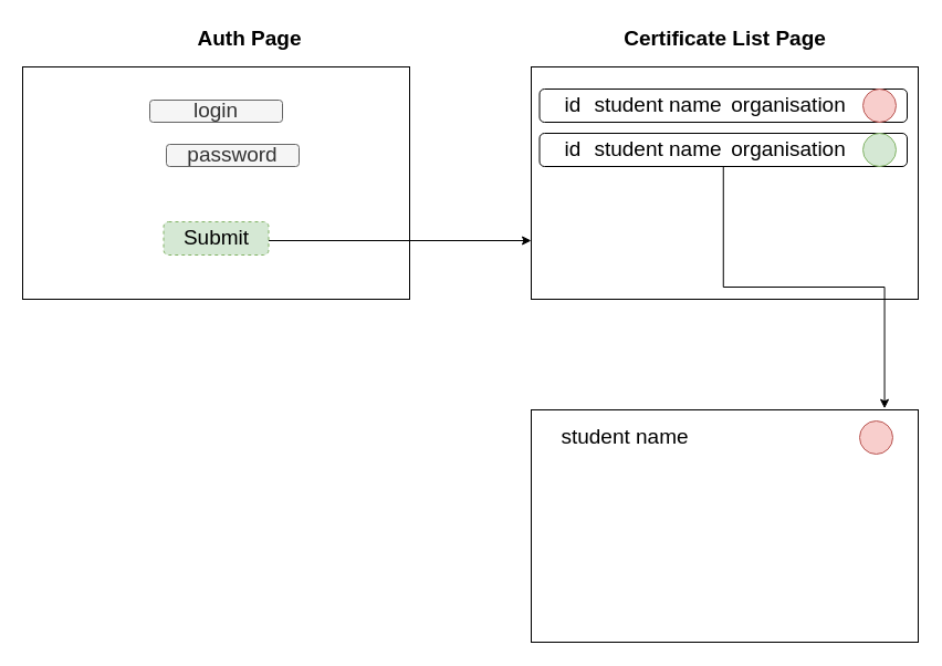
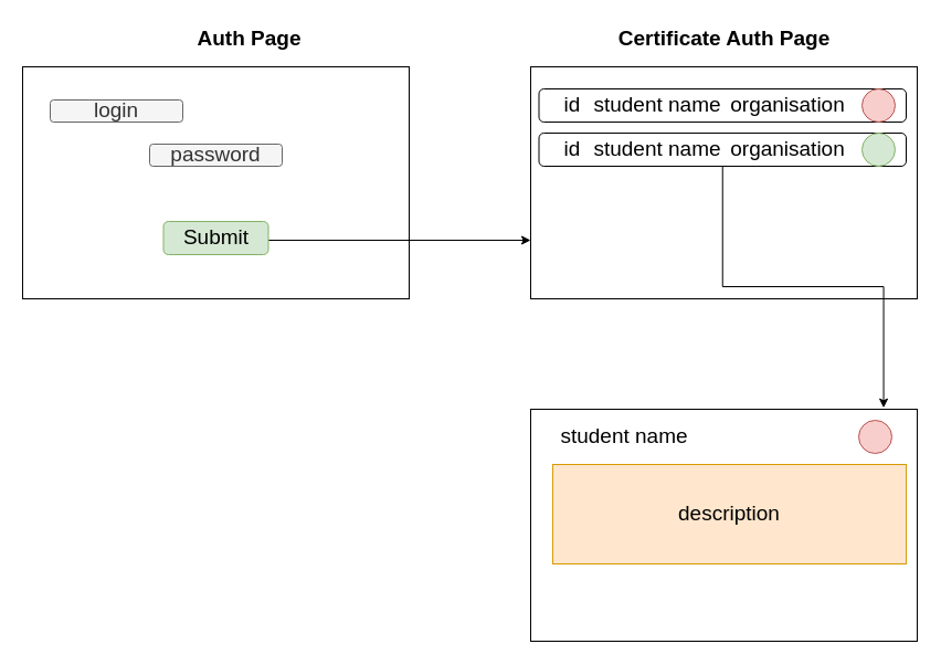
- <mxCell id="9" value="Certificate List Page" style="text;html=1;strokeColor=none;fillColor=none;align=center;verticalAlign=middle;whiteSpace=wrap;rounded=0;fontStyle=1;fontSize=19;" parent="1" vertex="1"><mxGeometry x="523.75" y="20" width="262.5" height="30" as="geometry" /></mxCell>
+ <mxCell id="9" value="Certificate Auth Page" style="text;html=1;strokeColor=none;fillColor=none;align=center;verticalAlign=middle;whiteSpace=wrap;rounded=0;fontStyle=1;fontSize=19;" parent="1" vertex="1"><mxGeometry x="523.75" y="20" width="262.5" height="30" as="geometry" /></mxCell>
- <mxCell id="4" value="login" style="rounded=1;whiteSpace=wrap;html=1;fontSize=19;fillColor=#f5f5f5;strokeColor=#666666;fontColor=#333333;" parent="1" vertex="1"><mxGeometry x="135" y="90" width="120" height="20" as="geometry" /></mxCell>
+ <mxCell id="4" value="login" style="rounded=1;whiteSpace=wrap;html=1;fontSize=19;fillColor=#f5f5f5;strokeColor=#666666;fontColor=#333333;" parent="1" vertex="1"><mxGeometry x="45" y="90" width="120" height="20" as="geometry" /></mxCell>
- <mxCell id="5" value="password" style="rounded=1;whiteSpace=wrap;html=1;fontSize=19;fillColor=#f5f5f5;strokeColor=#666666;fontColor=#333333;" parent="1" vertex="1"><mxGeometry x="150" y="130" width="120" height="20" as="geometry" /></mxCell>
+ <mxCell id="5" value="password" style="rounded=1;whiteSpace=wrap;html=1;fontSize=19;fillColor=#f5f5f5;strokeColor=#666666;fontColor=#333333;" parent="1" vertex="1"><mxGeometry x="135" y="130" width="120" height="20" as="geometry" /></mxCell>
- <mxCell id="7" value="Submit" style="rounded=1;whiteSpace=wrap;html=1;fontSize=19;fillColor=#d5e8d4;strokeColor=#82b366;dashed=1;" parent="1" vertex="1"><mxGeometry x="147.5" y="200" width="95" height="30" as="geometry" /></mxCell>
+ <mxCell id="7" value="Submit" style="rounded=1;whiteSpace=wrap;html=1;fontSize=19;fillColor=#d5e8d4;strokeColor=#82b366;" parent="1" vertex="1"><mxGeometry x="147.5" y="200" width="95" height="30" as="geometry" /></mxCell>
+ <mxCell id="24" value="description" style="text;html=1;strokeColor=#d79b00;fillColor=#ffe6cc;align=center;verticalAlign=middle;whiteSpace=wrap;rounded=0;fontSize=19;" parent="1" vertex="1"><mxGeometry x="500" y="420" width="320" height="90" as="geometry" /></mxCell>
